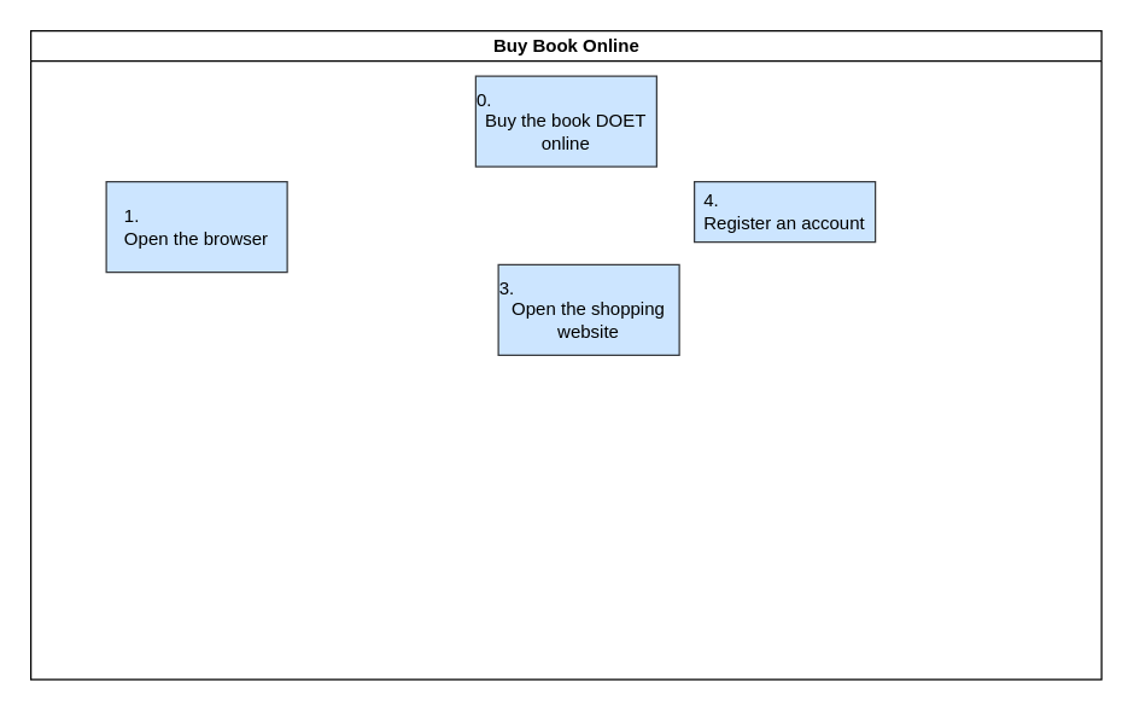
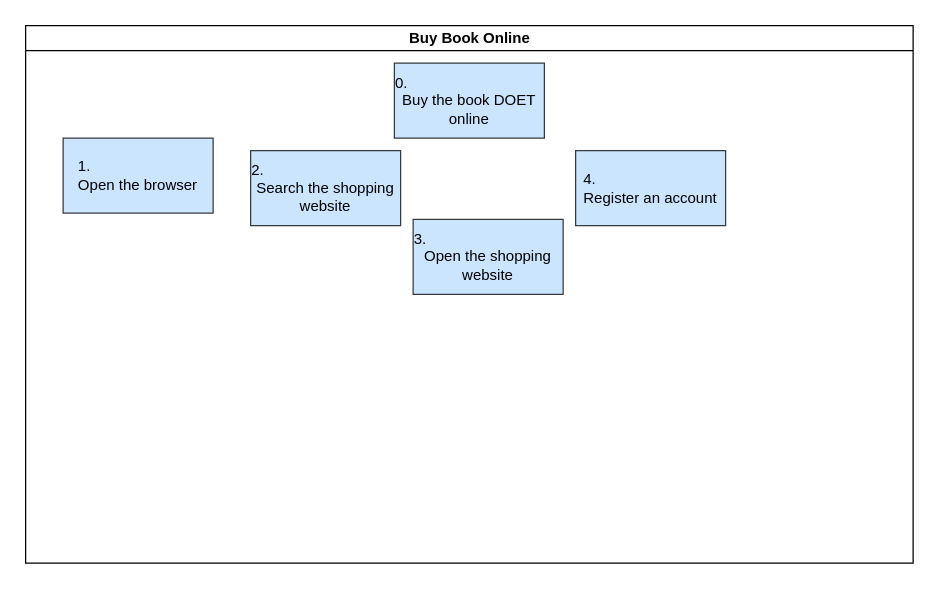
- <mxCell id="7" value="&lt;div style=&quot;text-align: left;&quot;&gt;&lt;span style=&quot;background-color: initial;&quot;&gt;4.&lt;/span&gt;&lt;/div&gt;&lt;div&gt;Register an account&lt;/div&gt;" style="rounded=0;whiteSpace=wrap;html=1;align=center;fillColor=#cce5ff;strokeColor=#36393d;" vertex="1" parent="2"><mxGeometry x="440" y="100" width="120" height="40" as="geometry" /></mxCell>
+ <mxCell id="7" value="&lt;div style=&quot;text-align: left;&quot;&gt;&lt;span style=&quot;background-color: initial;&quot;&gt;4.&lt;/span&gt;&lt;/div&gt;&lt;div&gt;Register an account&lt;/div&gt;" style="rounded=0;whiteSpace=wrap;html=1;align=center;fillColor=#cce5ff;strokeColor=#36393d;" vertex="1" parent="2"><mxGeometry x="440" y="100" width="120" height="60" as="geometry" /></mxCell>
- <mxCell id="4" value="&lt;div style=&quot;text-align: left;&quot;&gt;&lt;span style=&quot;background-color: initial;&quot;&gt;1.&lt;/span&gt;&lt;/div&gt;&lt;div&gt;Open the browser&lt;/div&gt;" style="rounded=0;whiteSpace=wrap;html=1;align=center;fillColor=#cce5ff;strokeColor=#36393d;" vertex="1" parent="2"><mxGeometry x="50" y="100" width="120" height="60" as="geometry" /></mxCell>
+ <mxCell id="4" value="&lt;div style=&quot;text-align: left;&quot;&gt;&lt;span style=&quot;background-color: initial;&quot;&gt;1.&lt;/span&gt;&lt;/div&gt;&lt;div&gt;Open the browser&lt;/div&gt;" style="rounded=0;whiteSpace=wrap;html=1;align=center;fillColor=#cce5ff;strokeColor=#36393d;" vertex="1" parent="2"><mxGeometry x="30" y="90" width="120" height="60" as="geometry" /></mxCell>
+ <mxCell id="5" value="&lt;div style=&quot;text-align: left;&quot;&gt;&lt;span style=&quot;background-color: initial;&quot;&gt;2.&lt;/span&gt;&lt;/div&gt;&lt;div&gt;Search the shopping website&lt;/div&gt;" style="rounded=0;whiteSpace=wrap;html=1;align=center;fillColor=#cce5ff;strokeColor=#36393d;" vertex="1" parent="2"><mxGeometry x="180" y="100" width="120" height="60" as="geometry" /></mxCell>
